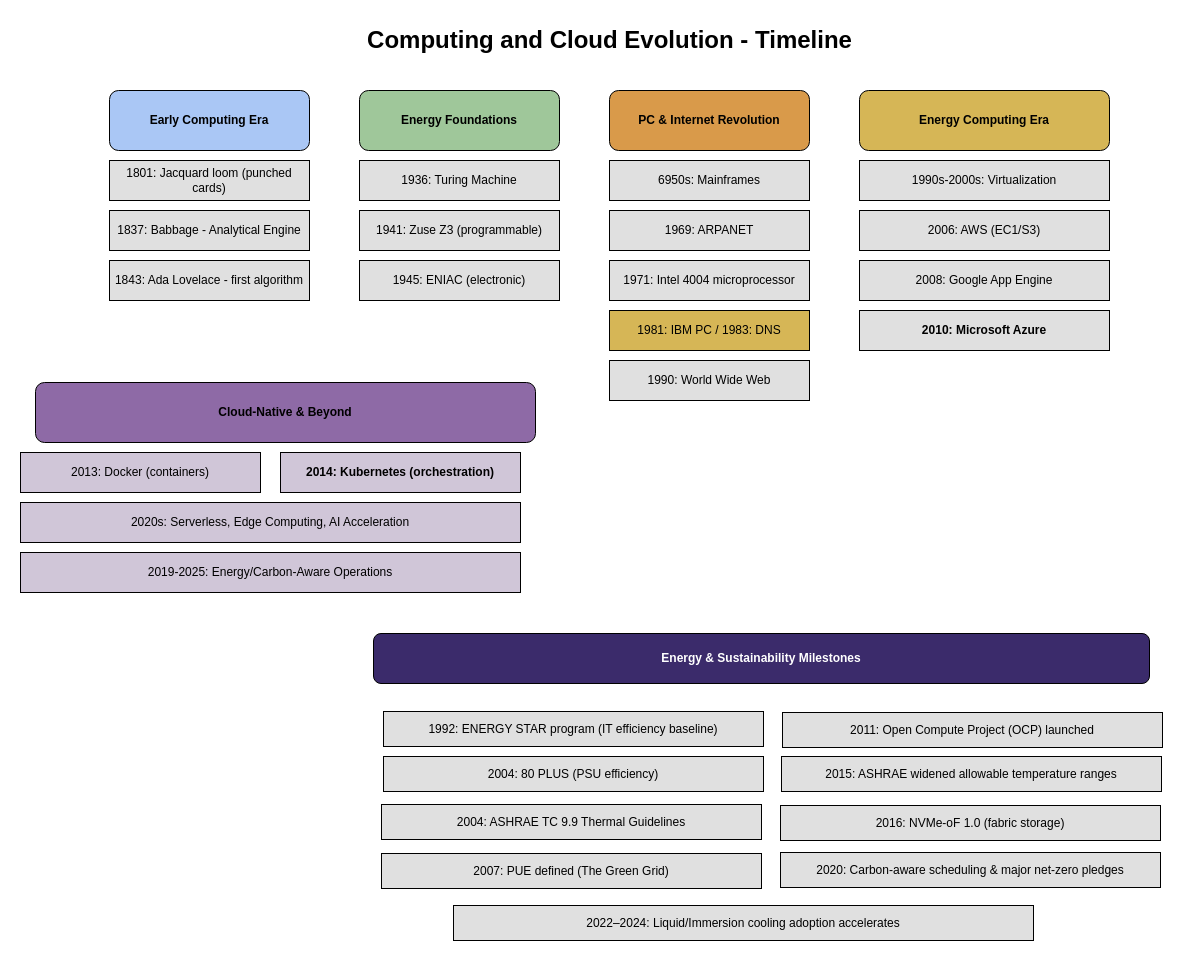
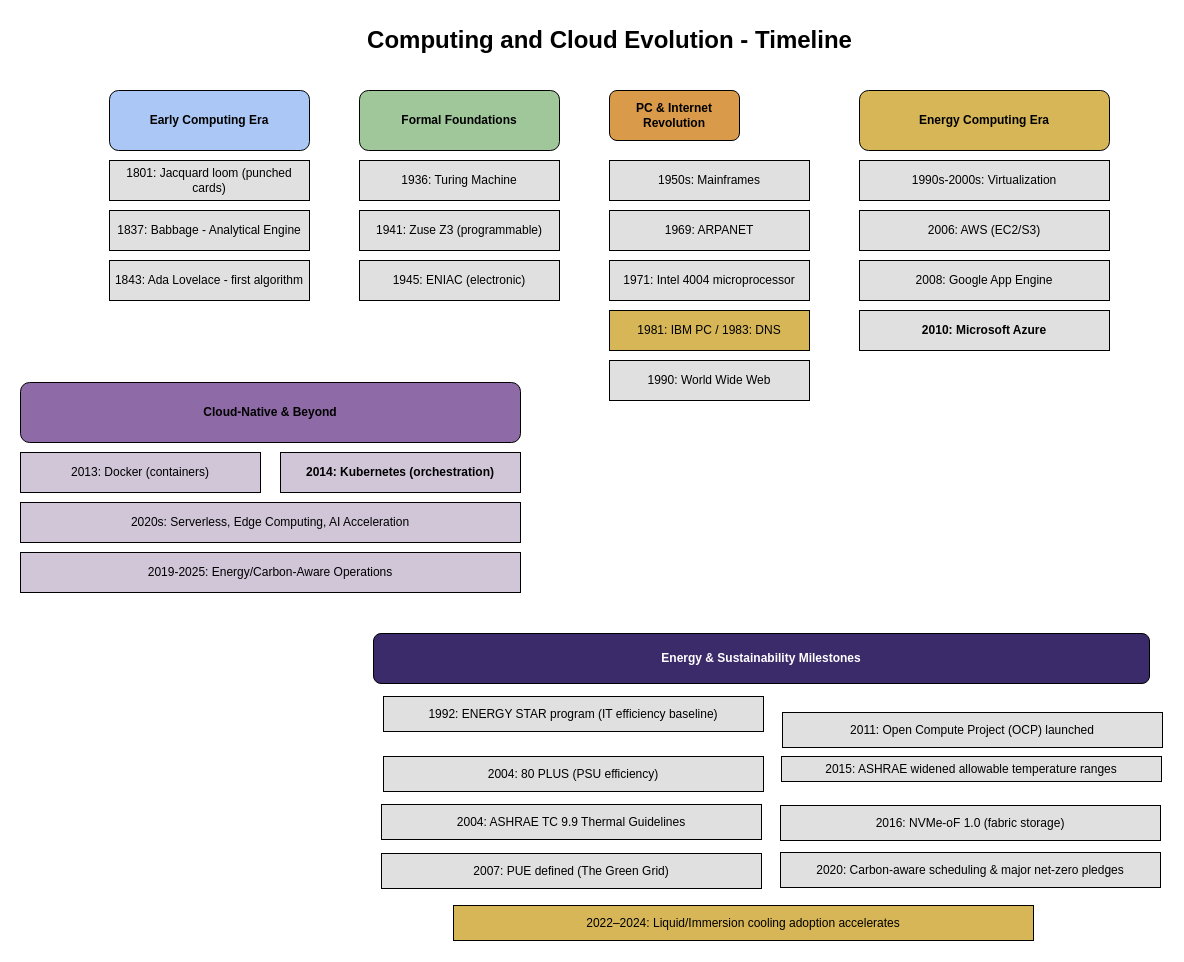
- <mxCell id="7" value="Energy Foundations" style="rounded=1;whiteSpace=wrap;html=1;fillColor=#9fc79a;strokeColor=#000000;fontColor=#000000;fontStyle=1" parent="1" vertex="1"><mxGeometry x="359" y="90" width="200" height="60" as="geometry" /></mxCell>
+ <mxCell id="7" value="Formal Foundations" style="rounded=1;whiteSpace=wrap;html=1;fillColor=#9fc79a;strokeColor=#000000;fontColor=#000000;fontStyle=1" parent="1" vertex="1"><mxGeometry x="359" y="90" width="200" height="60" as="geometry" /></mxCell>
- <mxCell id="11" value="PC &amp; Internet Revolution" style="rounded=1;whiteSpace=wrap;html=1;fillColor=#d99a4a;strokeColor=#000000;fontColor=#000000;fontStyle=1" parent="1" vertex="1"><mxGeometry x="609" y="90" width="200" height="60" as="geometry" /></mxCell>
+ <mxCell id="11" value="PC &amp; Internet Revolution" style="rounded=1;whiteSpace=wrap;html=1;fillColor=#d99a4a;strokeColor=#000000;fontColor=#000000;fontStyle=1" parent="1" vertex="1"><mxGeometry x="609" y="90" width="130" height="50" as="geometry" /></mxCell>
- <mxCell id="12" value="6950s: Mainframes" style="rounded=0;whiteSpace=wrap;html=1;fillColor=#e0e0e0;strokeColor=#000000;fontColor=#000000" parent="1" vertex="1"><mxGeometry x="609" y="160" width="200" height="40" as="geometry" /></mxCell>
+ <mxCell id="12" value="1950s: Mainframes" style="rounded=0;whiteSpace=wrap;html=1;fillColor=#e0e0e0;strokeColor=#000000;fontColor=#000000" parent="1" vertex="1"><mxGeometry x="609" y="160" width="200" height="40" as="geometry" /></mxCell>
- <mxCell id="19" value="2006: AWS (EC1/S3)" style="rounded=0;whiteSpace=wrap;html=1;fillColor=#e0e0e0;strokeColor=#000000;fontColor=#000000" parent="1" vertex="1"><mxGeometry x="859" y="210" width="250" height="40" as="geometry" /></mxCell>
+ <mxCell id="19" value="2006: AWS (EC2/S3)" style="rounded=0;whiteSpace=wrap;html=1;fillColor=#e0e0e0;strokeColor=#000000;fontColor=#000000" parent="1" vertex="1"><mxGeometry x="859" y="210" width="250" height="40" as="geometry" /></mxCell>
- <mxCell id="22" value="Cloud-Native &amp; Beyond" style="rounded=1;whiteSpace=wrap;html=1;fillColor=#8e6aa6;strokeColor=#000000;fontColor=#000000;fontStyle=1" parent="1" vertex="1"><mxGeometry x="35" y="382" width="500" height="60" as="geometry" /></mxCell>
+ <mxCell id="22" value="Cloud-Native &amp; Beyond" style="rounded=1;whiteSpace=wrap;html=1;fillColor=#8e6aa6;strokeColor=#000000;fontColor=#000000;fontStyle=1" parent="1" vertex="1"><mxGeometry x="20" y="382" width="500" height="60" as="geometry" /></mxCell>
- <mxCell id="28" value="1992: ENERGY STAR program (IT efficiency baseline)" style="rounded=0;whiteSpace=wrap;html=1;fillColor=#e0e0e0;strokeColor=#000000;fontColor=#000000" parent="1" vertex="1"><mxGeometry x="383" y="711" width="380" height="35" as="geometry" /></mxCell>
+ <mxCell id="28" value="1992: ENERGY STAR program (IT efficiency baseline)" style="rounded=0;whiteSpace=wrap;html=1;fillColor=#e0e0e0;strokeColor=#000000;fontColor=#000000" parent="1" vertex="1"><mxGeometry x="383" y="696" width="380" height="35" as="geometry" /></mxCell>
- <mxCell id="33" value="2015: ASHRAE widened allowable temperature ranges" style="rounded=0;whiteSpace=wrap;html=1;fillColor=#e0e0e0;strokeColor=#000000;fontColor=#000000" parent="1" vertex="1"><mxGeometry x="781" y="756" width="380" height="35" as="geometry" /></mxCell>
+ <mxCell id="33" value="2015: ASHRAE widened allowable temperature ranges" style="rounded=0;whiteSpace=wrap;html=1;fillColor=#e0e0e0;strokeColor=#000000;fontColor=#000000" parent="1" vertex="1"><mxGeometry x="781" y="756" width="380" height="25" as="geometry" /></mxCell>
- <mxCell id="36" value="2022–2024: Liquid/Immersion cooling adoption accelerates" style="rounded=0;whiteSpace=wrap;html=1;fillColor=#e0e0e0;strokeColor=#000000;fontColor=#000000" parent="1" vertex="1"><mxGeometry x="453" y="905" width="580" height="35" as="geometry" /></mxCell>
+ <mxCell id="36" value="2022–2024: Liquid/Immersion cooling adoption accelerates" style="rounded=0;whiteSpace=wrap;html=1;fillColor=#d6b656;strokeColor=#000000;fontColor=#000000;" parent="1" vertex="1"><mxGeometry x="453" y="905" width="580" height="35" as="geometry" /></mxCell>
